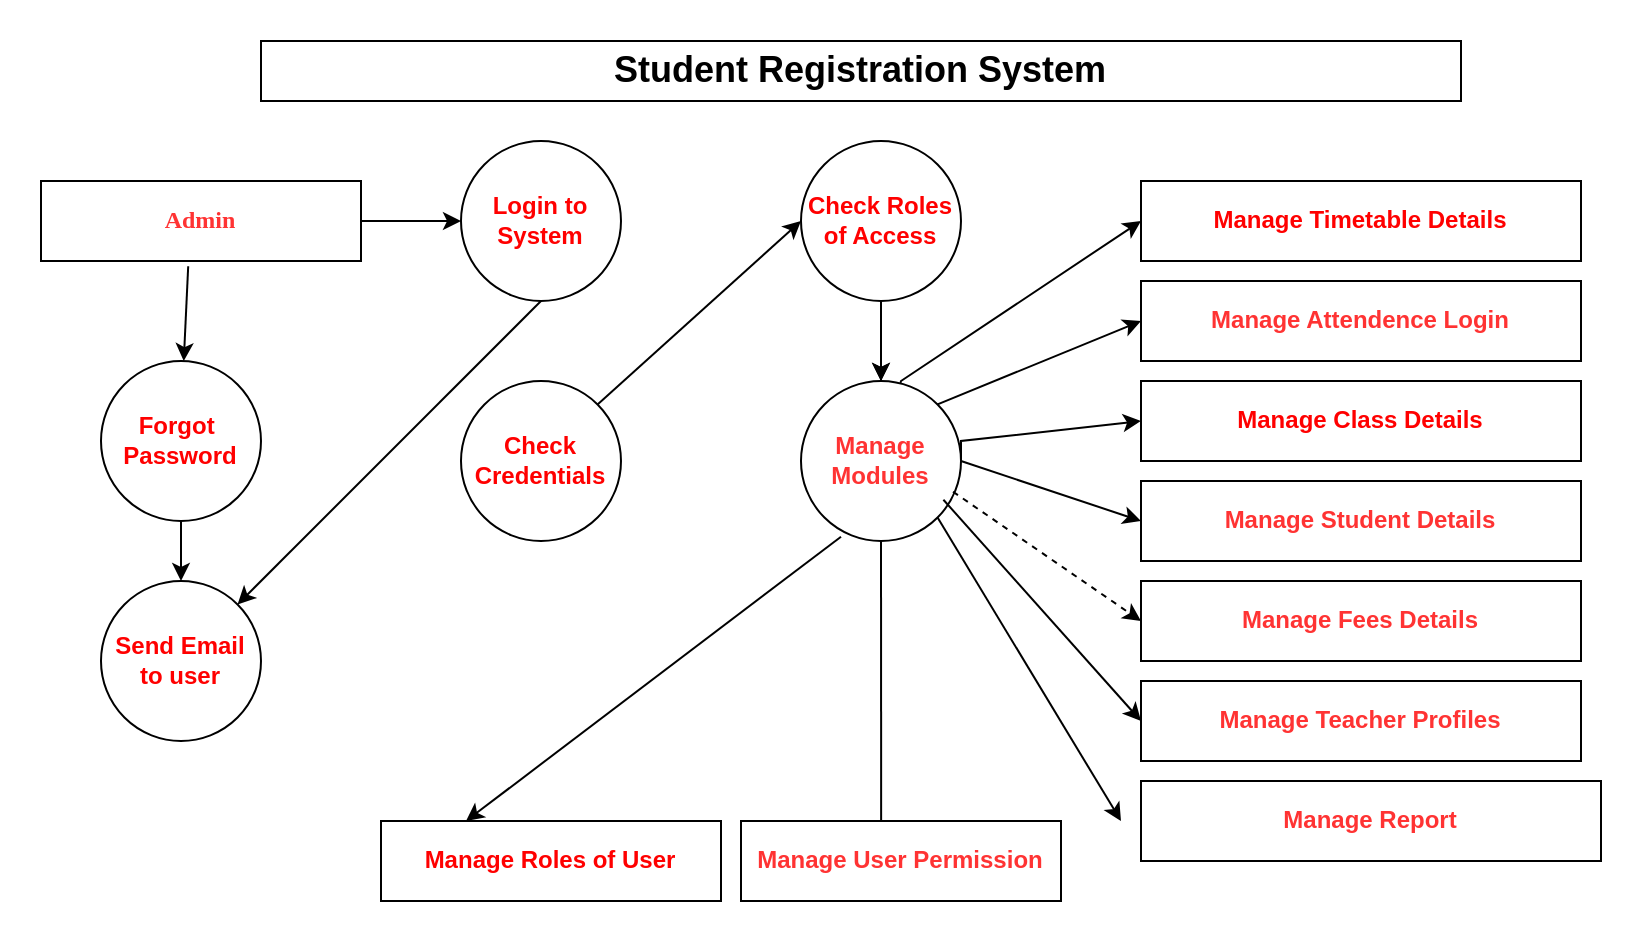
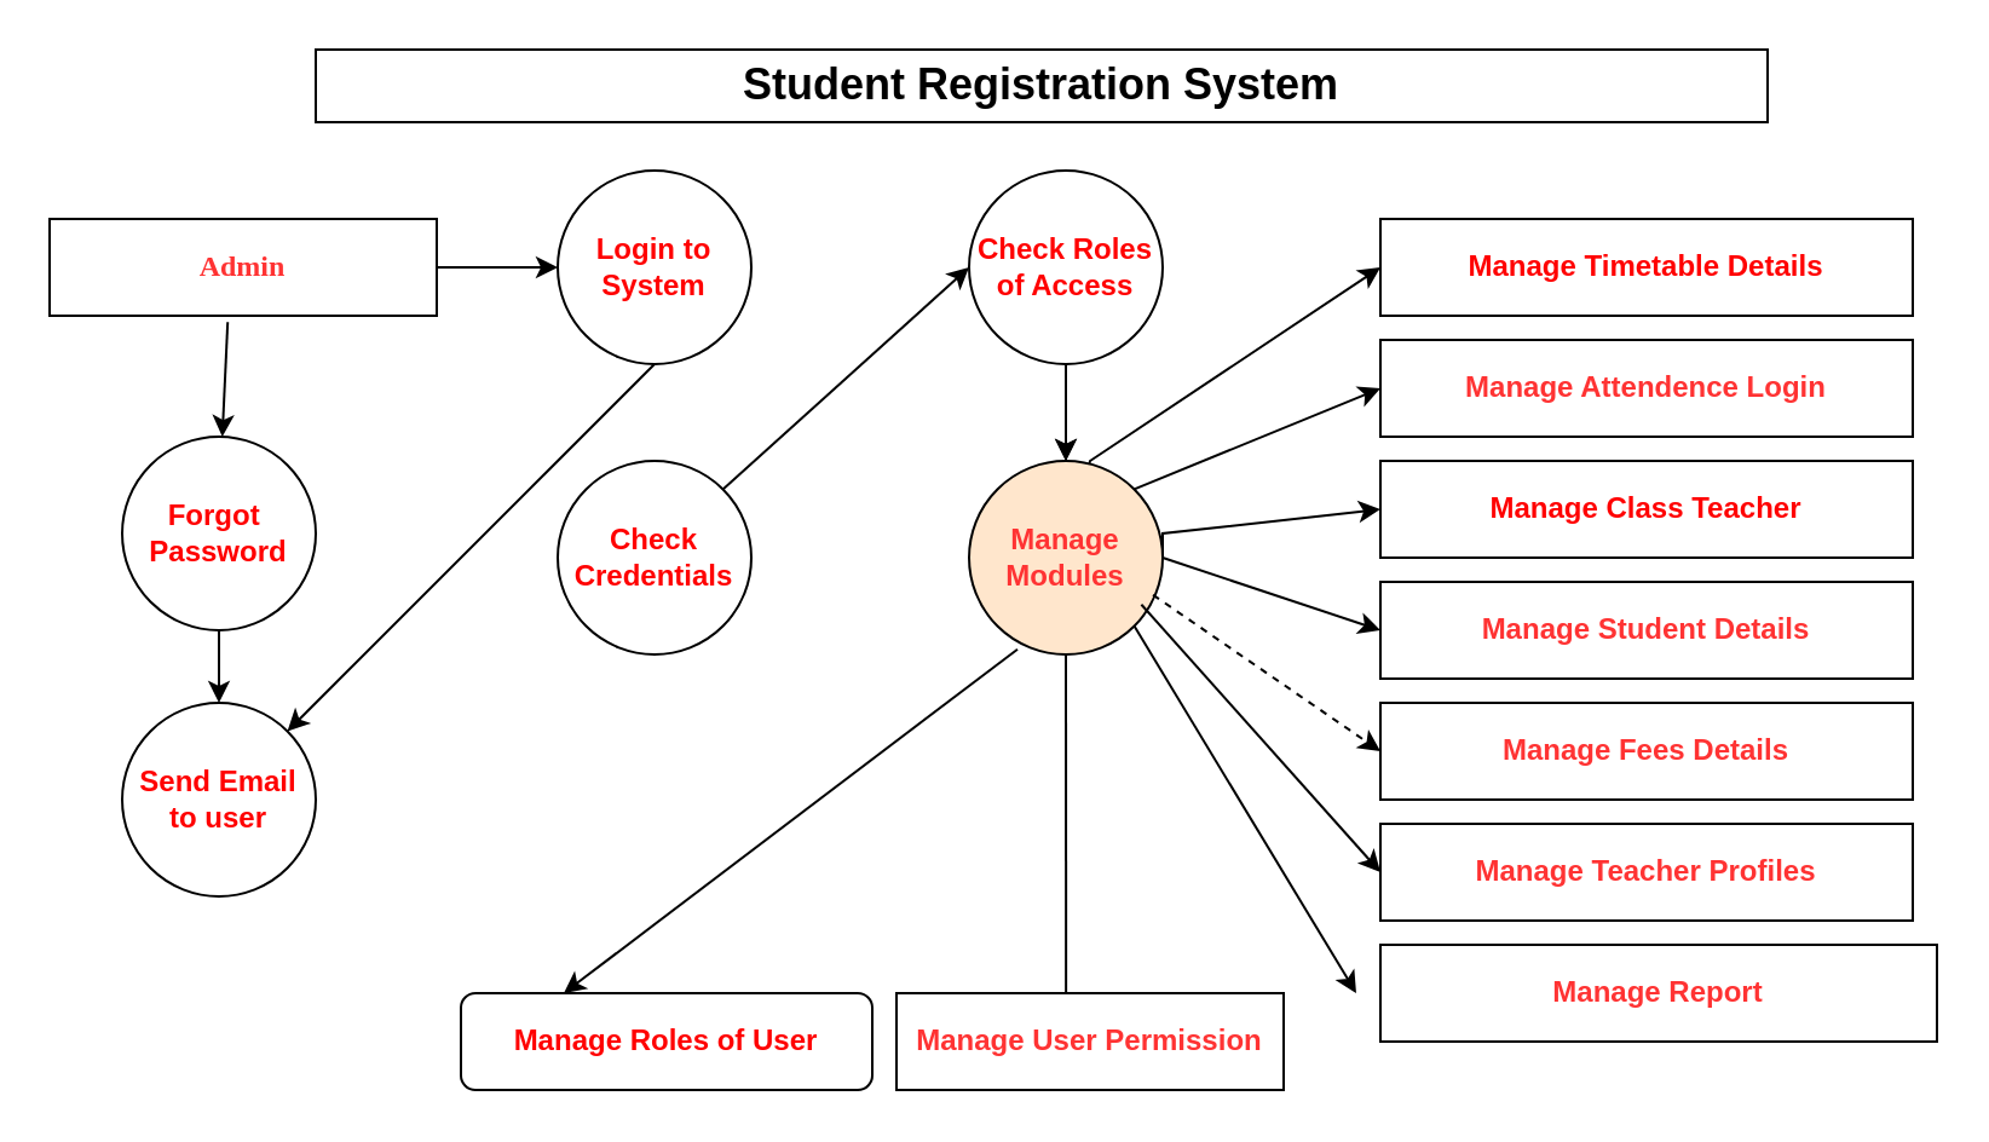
- <mxCell id="13" value="Manage Class Details" style="rounded=0;whiteSpace=wrap;html=1;fontColor=#FF0000;fontStyle=1" parent="1" vertex="1"><mxGeometry x="570" y="190" width="220" height="40" as="geometry" /></mxCell>
+ <mxCell id="13" value="Manage Class Teacher" style="rounded=0;whiteSpace=wrap;html=1;fontColor=#FF0000;fontStyle=1" parent="1" vertex="1"><mxGeometry x="570" y="190" width="220" height="40" as="geometry" /></mxCell>
- <mxCell id="10" value="Manage Modules" style="ellipse;whiteSpace=wrap;html=1;aspect=fixed;fontStyle=1;fontColor=#FF3333;" parent="1" vertex="1"><mxGeometry x="400" y="190" width="80" height="80" as="geometry" /></mxCell>
+ <mxCell id="10" value="Manage Modules" style="ellipse;whiteSpace=wrap;html=1;aspect=fixed;fontStyle=1;fontColor=#FF3333;fillColor=#ffe6cc;" parent="1" vertex="1"><mxGeometry x="400" y="190" width="80" height="80" as="geometry" /></mxCell>
- <mxCell id="18" value="Manage Roles of User" style="rounded=0;whiteSpace=wrap;html=1;fontStyle=1;fontColor=#FF0000;" parent="1" vertex="1"><mxGeometry x="190" y="410" width="170" height="40" as="geometry" /></mxCell>
+ <mxCell id="18" value="Manage Roles of User" style="whiteSpace=wrap;html=1;fontStyle=1;fontColor=#FF0000;rounded=1;" parent="1" vertex="1"><mxGeometry x="190" y="410" width="170" height="40" as="geometry" /></mxCell>
